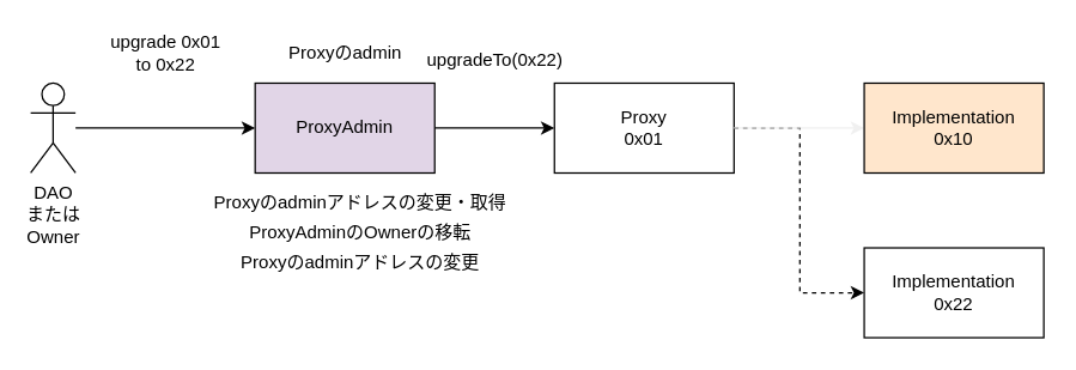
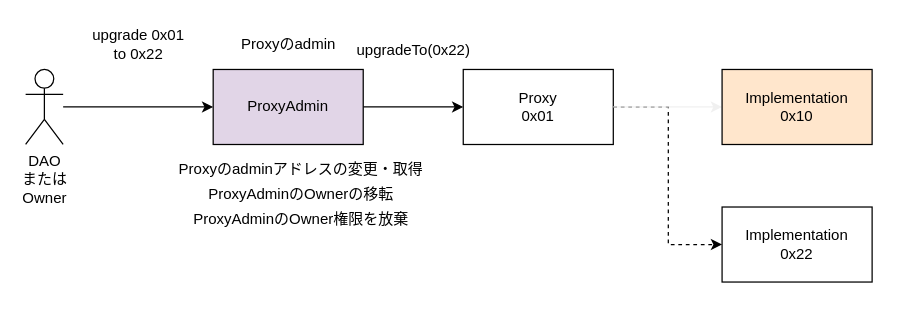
- <mxCell id="13" value="Proxyのadminアドレスの変更" style="text;html=1;align=center;verticalAlign=middle;resizable=0;points=[];autosize=1;" parent="1" vertex="1"><mxGeometry x="145" y="165" width="190" height="20" as="geometry" /></mxCell>
+ <mxCell id="13" value="ProxyAdminのOwner権限を放棄" style="text;html=1;align=center;verticalAlign=middle;resizable=0;points=[];autosize=1;" parent="1" vertex="1"><mxGeometry x="145" y="165" width="190" height="20" as="geometry" /></mxCell>
